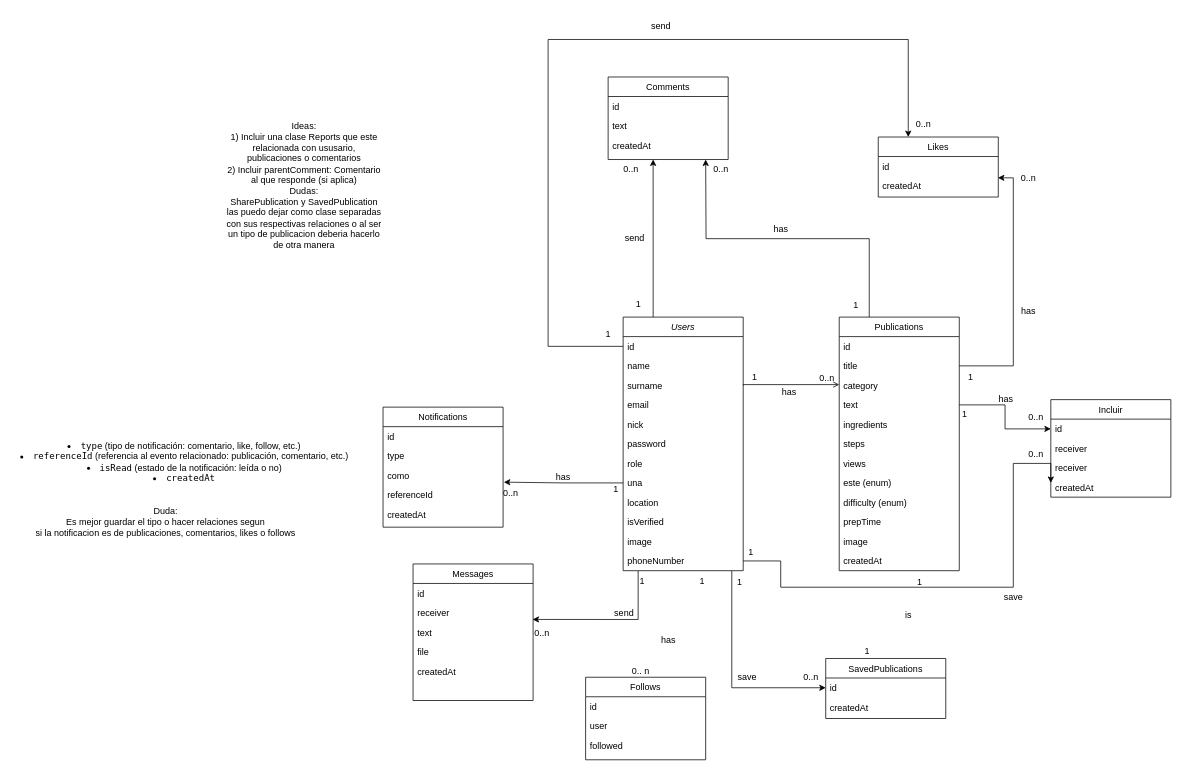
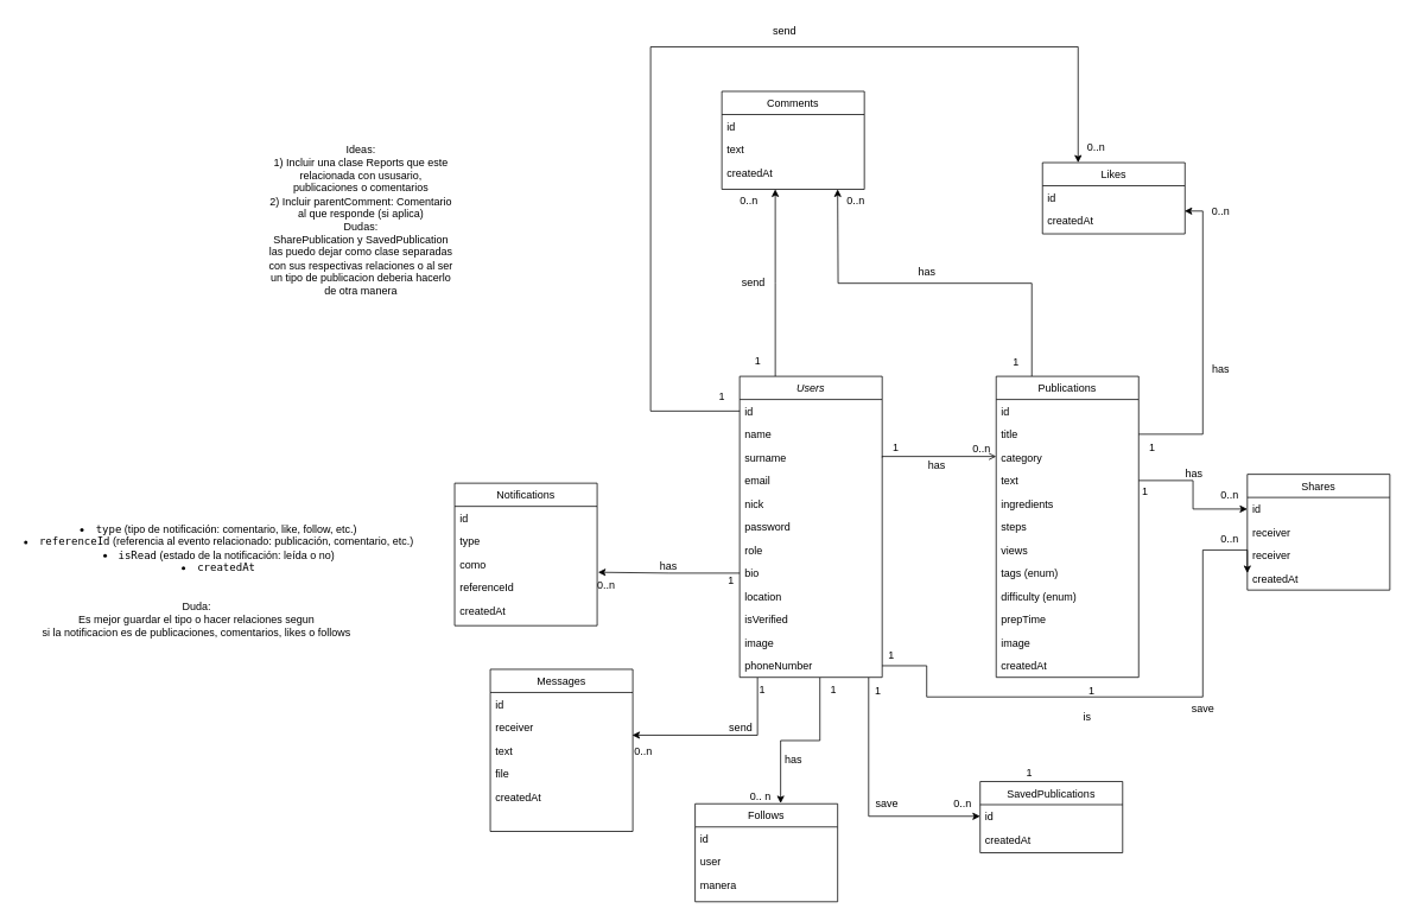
- <mxCell id="72" value="Incluir" style="swimlane;fontStyle=0;align=center;verticalAlign=top;childLayout=stackLayout;horizontal=1;startSize=26;horizontalStack=0;resizeParent=1;resizeLast=0;collapsible=1;marginBottom=0;rounded=0;shadow=0;strokeWidth=1;" parent="1" vertex="1"><mxGeometry x="1400" y="532" width="160" height="130" as="geometry"><mxRectangle x="550" y="140" width="160" height="26" as="alternateBounds" /></mxGeometry></mxCell>
+ <mxCell id="72" value="Shares" style="swimlane;fontStyle=0;align=center;verticalAlign=top;childLayout=stackLayout;horizontal=1;startSize=26;horizontalStack=0;resizeParent=1;resizeLast=0;collapsible=1;marginBottom=0;rounded=0;shadow=0;strokeWidth=1;" parent="1" vertex="1"><mxGeometry x="1400" y="532" width="160" height="130" as="geometry"><mxRectangle x="550" y="140" width="160" height="26" as="alternateBounds" /></mxGeometry></mxCell>
- <mxCell id="11" value="una" style="text;align=left;verticalAlign=top;spacingLeft=4;spacingRight=4;overflow=hidden;rotatable=0;points=[[0,0.5],[1,0.5]];portConstraint=eastwest;rounded=0;shadow=0;html=0;" parent="3" vertex="1"><mxGeometry y="208" width="160" height="26" as="geometry" /></mxCell>
+ <mxCell id="11" value="bio" style="text;align=left;verticalAlign=top;spacingLeft=4;spacingRight=4;overflow=hidden;rotatable=0;points=[[0,0.5],[1,0.5]];portConstraint=eastwest;rounded=0;shadow=0;html=0;" parent="3" vertex="1"><mxGeometry y="208" width="160" height="26" as="geometry" /></mxCell>
- <mxCell id="25" value="este (enum)" style="text;align=left;verticalAlign=top;spacingLeft=4;spacingRight=4;overflow=hidden;rotatable=0;points=[[0,0.5],[1,0.5]];portConstraint=eastwest;rounded=0;shadow=0;html=0;" parent="17" vertex="1"><mxGeometry y="208" width="160" height="26" as="geometry" /></mxCell>
+ <mxCell id="25" value="tags (enum)" style="text;align=left;verticalAlign=top;spacingLeft=4;spacingRight=4;overflow=hidden;rotatable=0;points=[[0,0.5],[1,0.5]];portConstraint=eastwest;rounded=0;shadow=0;html=0;" parent="17" vertex="1"><mxGeometry y="208" width="160" height="26" as="geometry" /></mxCell>
+ <mxCell id="41" style="edgeStyle=orthogonalEdgeStyle;rounded=0;orthogonalLoop=1;jettySize=auto;html=1;entryX=0.6;entryY=-0.005;entryDx=0;entryDy=0;entryPerimeter=0;exitX=0.563;exitY=1.014;exitDx=0;exitDy=0;exitPerimeter=0;" parent="1" source="15" target="34" edge="1"><mxGeometry relative="1" as="geometry"><mxPoint x="920" y="772" as="sourcePoint" /><mxPoint x="1170" y="779" as="targetPoint" /><Array as="points"><mxPoint x="920" y="831" /><mxPoint x="876" y="831" /></Array></mxGeometry></mxCell>
- <mxCell id="106" value="is" style="text;html=1;align=center;verticalAlign=middle;resizable=0;points=[];autosize=1;strokeColor=none;fillColor=none;" parent="1" vertex="1"><mxGeometry x="1195" y="805" width="30" height="30" as="geometry" /></mxCell>
+ <mxCell id="106" value="is" style="text;html=1;align=center;verticalAlign=middle;resizable=0;points=[];autosize=1;strokeColor=none;fillColor=none;" parent="1" vertex="1"><mxGeometry x="1205" y="790" width="30" height="30" as="geometry" /></mxCell>
- <mxCell id="37" value="followed" style="text;align=left;verticalAlign=top;spacingLeft=4;spacingRight=4;overflow=hidden;rotatable=0;points=[[0,0.5],[1,0.5]];portConstraint=eastwest;rounded=0;shadow=0;html=0;" parent="34" vertex="1"><mxGeometry y="78" width="160" height="26" as="geometry" /></mxCell>
+ <mxCell id="37" value="manera" style="text;align=left;verticalAlign=top;spacingLeft=4;spacingRight=4;overflow=hidden;rotatable=0;points=[[0,0.5],[1,0.5]];portConstraint=eastwest;rounded=0;shadow=0;html=0;" parent="34" vertex="1"><mxGeometry y="78" width="160" height="26" as="geometry" /></mxCell>
